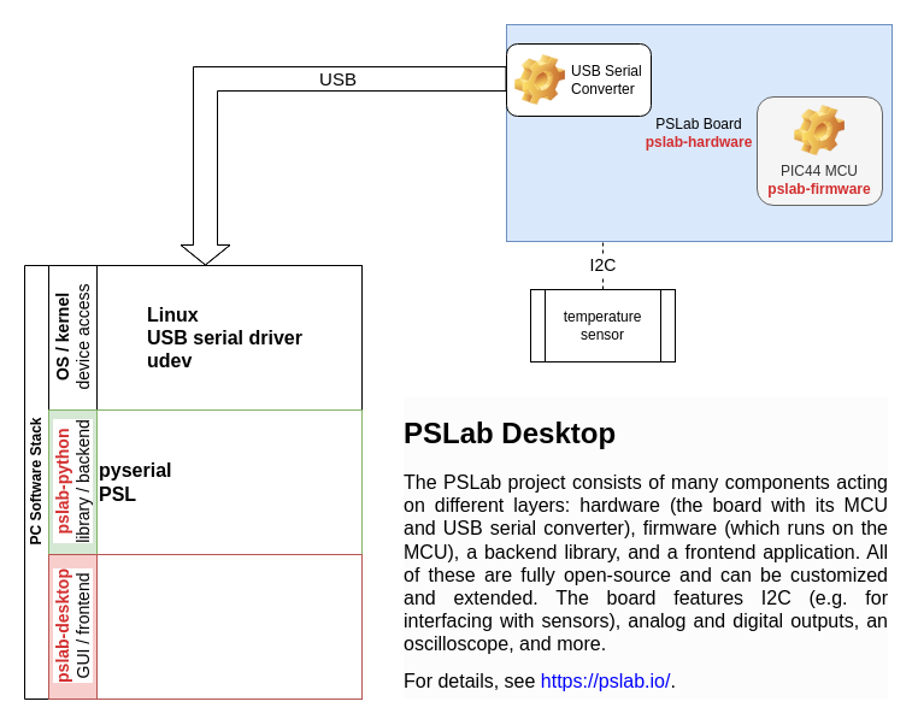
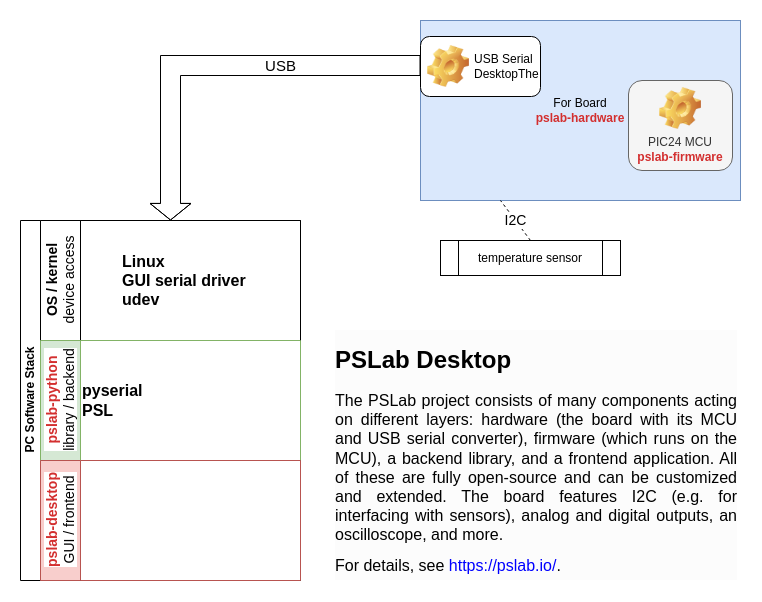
- <mxCell id="4" value="&lt;span style=&quot;font-weight: normal&quot;&gt;USB Serial Converter&lt;/span&gt;" style="label;whiteSpace=wrap;html=1;image=img/clipart/Gear_128x128.png;" vertex="1" parent="2"><mxGeometry y="16" width="120" height="60" as="geometry" /></mxCell>
+ <mxCell id="4" value="&lt;span style=&quot;font-weight: normal&quot;&gt;USB Serial DesktopThe&lt;/span&gt;" style="label;whiteSpace=wrap;html=1;image=img/clipart/Gear_128x128.png;" vertex="1" parent="2"><mxGeometry y="16" width="120" height="60" as="geometry" /></mxCell>
- <mxCell id="3" value="PSLab Board&lt;br&gt;&lt;b&gt;&lt;font color=&quot;#d32f2f&quot;&gt;pslab-hardware&lt;/font&gt;&lt;/b&gt;" style="whiteSpace=wrap;html=1;fillColor=#dae8fc;strokeColor=#6c8ebf;" vertex="1" parent="2"><mxGeometry width="320" height="180" as="geometry" /></mxCell>
+ <mxCell id="3" value="For Board&lt;br&gt;&lt;b&gt;&lt;font color=&quot;#d32f2f&quot;&gt;pslab-hardware&lt;/font&gt;&lt;/b&gt;" style="whiteSpace=wrap;html=1;fillColor=#dae8fc;strokeColor=#6c8ebf;" vertex="1" parent="2"><mxGeometry width="320" height="180" as="geometry" /></mxCell>
- <mxCell id="5" value="&lt;span style=&quot;font-weight: normal&quot;&gt;PIC44 MCU&lt;/span&gt;&lt;br&gt;&lt;font color=&quot;#d32f2f&quot;&gt;pslab-firmware&lt;/font&gt;" style="label;whiteSpace=wrap;html=1;align=center;verticalAlign=bottom;spacingLeft=0;spacingBottom=4;imageAlign=center;imageVerticalAlign=top;image=img/clipart/Gear_128x128.png;fillColor=#f5f5f5;strokeColor=#666666;fontColor=#333333;" vertex="1" parent="2"><mxGeometry x="208" y="60" width="104" height="90" as="geometry" /></mxCell>
+ <mxCell id="5" value="&lt;span style=&quot;font-weight: normal&quot;&gt;PIC24 MCU&lt;/span&gt;&lt;br&gt;&lt;font color=&quot;#d32f2f&quot;&gt;pslab-firmware&lt;/font&gt;" style="label;whiteSpace=wrap;html=1;align=center;verticalAlign=bottom;spacingLeft=0;spacingBottom=4;imageAlign=center;imageVerticalAlign=top;image=img/clipart/Gear_128x128.png;fillColor=#f5f5f5;strokeColor=#666666;fontColor=#333333;" vertex="1" parent="2"><mxGeometry x="208" y="60" width="104" height="90" as="geometry" /></mxCell>
- <mxCell id="8" value="temperature sensor" style="shape=process;whiteSpace=wrap;html=1;backgroundOutline=1;" vertex="1" parent="1"><mxGeometry x="440" y="240" width="120" height="60" as="geometry" /></mxCell>
+ <mxCell id="8" value="temperature sensor" style="shape=process;whiteSpace=wrap;html=1;backgroundOutline=1;" vertex="1" parent="1"><mxGeometry x="440" y="240" width="180" height="35" as="geometry" /></mxCell>
- <mxCell id="12" value="&lt;b style=&quot;font-size: 16px&quot;&gt;&lt;font style=&quot;font-size: 16px&quot;&gt;Linux&lt;br&gt;USB serial driver&lt;br&gt;&lt;/font&gt;&lt;/b&gt;&lt;div style=&quot;font-size: 16px&quot;&gt;&lt;span&gt;&lt;b&gt;&lt;font style=&quot;font-size: 16px&quot;&gt;udev&lt;/font&gt;&lt;/b&gt;&lt;/span&gt;&lt;/div&gt;" style="text;html=1;align=left;verticalAlign=middle;resizable=0;points=[];autosize=1;labelBackgroundColor=#ffffff;" vertex="1" parent="11"><mxGeometry x="80" y="35" width="140" height="50" as="geometry" /></mxCell>
+ <mxCell id="12" value="&lt;b style=&quot;font-size: 16px&quot;&gt;&lt;font style=&quot;font-size: 16px&quot;&gt;Linux&lt;br&gt;GUI serial driver&lt;br&gt;&lt;/font&gt;&lt;/b&gt;&lt;div style=&quot;font-size: 16px&quot;&gt;&lt;span&gt;&lt;b&gt;&lt;font style=&quot;font-size: 16px&quot;&gt;udev&lt;/font&gt;&lt;/b&gt;&lt;/span&gt;&lt;/div&gt;" style="text;html=1;align=left;verticalAlign=middle;resizable=0;points=[];autosize=1;labelBackgroundColor=#ffffff;" vertex="1" parent="11"><mxGeometry x="80" y="35" width="140" height="50" as="geometry" /></mxCell>
